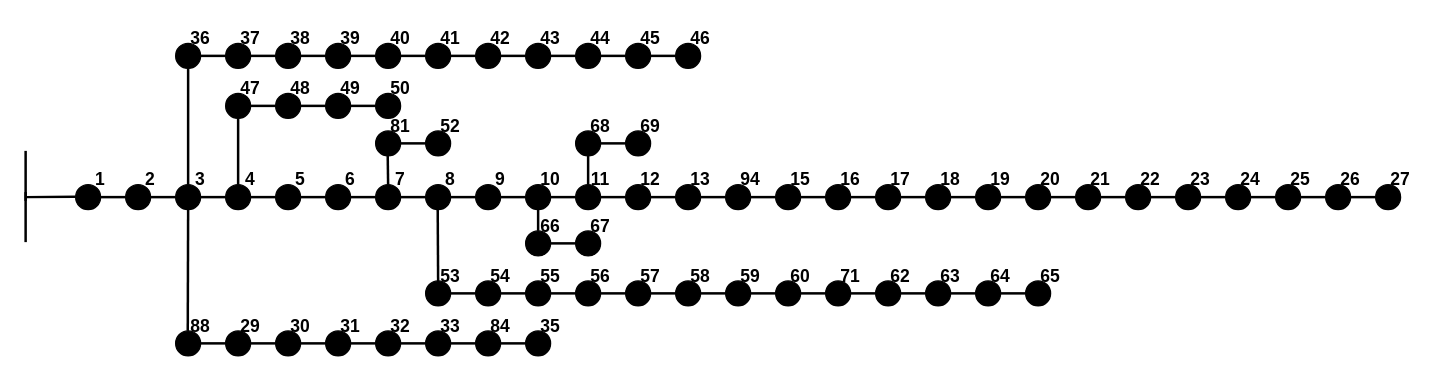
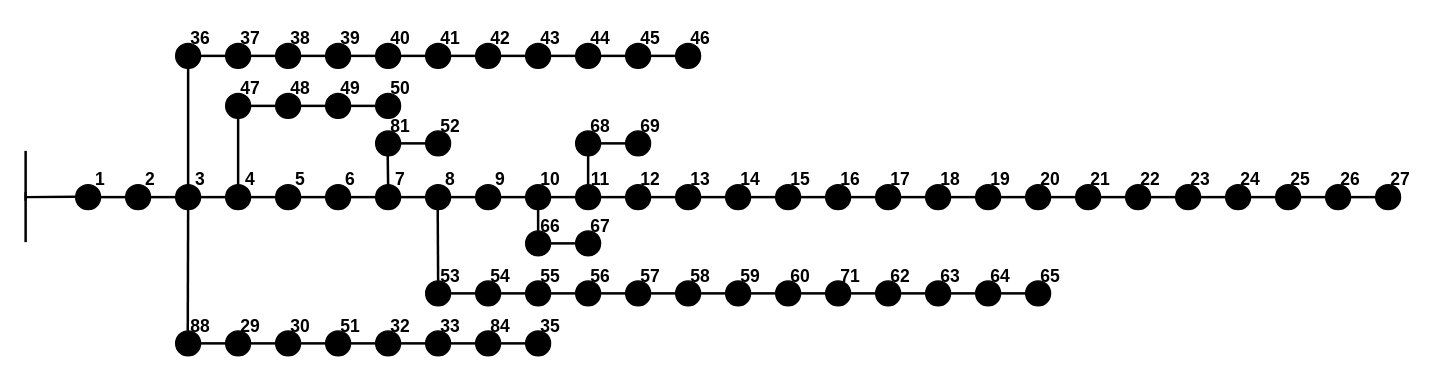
- <mxCell id="45" value="&lt;p style=&quot;font-size: 14px&quot;&gt;&lt;font face=&quot;Arial&quot; style=&quot;font-size: 14px&quot;&gt;94&lt;/font&gt;&lt;/p&gt;" style="text;html=1;strokeColor=none;fillColor=none;align=center;verticalAlign=middle;whiteSpace=wrap;rounded=0;fontStyle=1;fontSize=14;" vertex="1" parent="1"><mxGeometry x="590" y="133" width="20" height="20" as="geometry" /></mxCell>
+ <mxCell id="45" value="&lt;p style=&quot;font-size: 14px&quot;&gt;&lt;font face=&quot;Arial&quot; style=&quot;font-size: 14px&quot;&gt;14&lt;/font&gt;&lt;/p&gt;" style="text;html=1;strokeColor=none;fillColor=none;align=center;verticalAlign=middle;whiteSpace=wrap;rounded=0;fontStyle=1;fontSize=14;" vertex="1" parent="1"><mxGeometry x="590" y="133" width="20" height="20" as="geometry" /></mxCell>
- <mxCell id="95" value="&lt;p style=&quot;font-size: 14px&quot;&gt;&lt;font face=&quot;Arial&quot;&gt;31&lt;/font&gt;&lt;/p&gt;" style="text;html=1;strokeColor=none;fillColor=none;align=center;verticalAlign=middle;whiteSpace=wrap;rounded=0;fontStyle=1;fontSize=14;" vertex="1" parent="1"><mxGeometry x="270" y="250" width="20" height="20" as="geometry" /></mxCell>
+ <mxCell id="95" value="&lt;p style=&quot;font-size: 14px&quot;&gt;&lt;font face=&quot;Arial&quot;&gt;51&lt;/font&gt;&lt;/p&gt;" style="text;html=1;strokeColor=none;fillColor=none;align=center;verticalAlign=middle;whiteSpace=wrap;rounded=0;fontStyle=1;fontSize=14;" vertex="1" parent="1"><mxGeometry x="270" y="250" width="20" height="20" as="geometry" /></mxCell>
